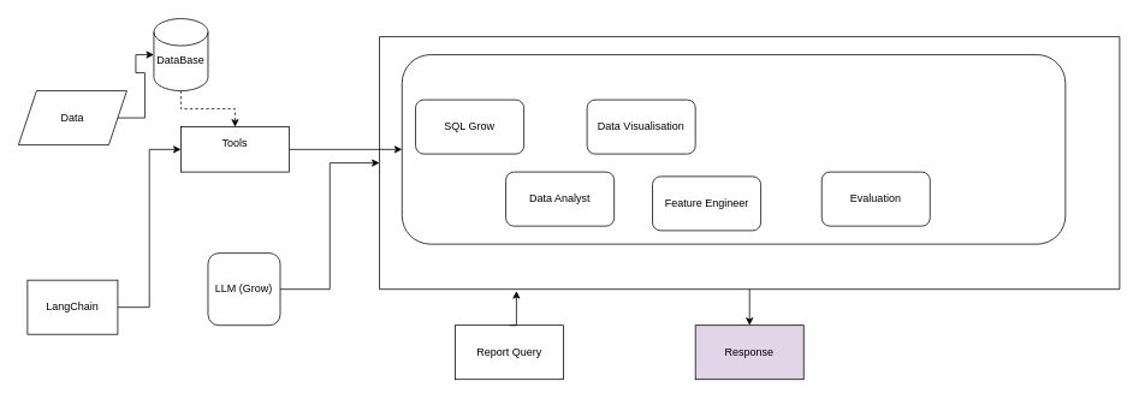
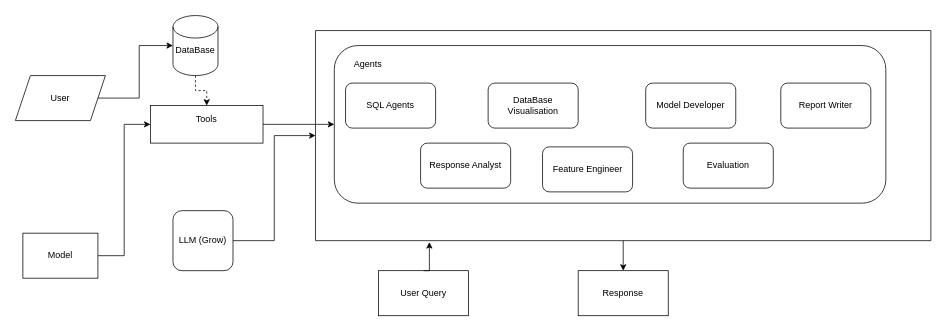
- <mxCell id="5" value="DataBase&lt;div&gt;&lt;br&gt;&lt;/div&gt;" style="shape=cylinder3;whiteSpace=wrap;html=1;boundedLbl=1;backgroundOutline=1;size=15;" vertex="1" parent="1"><mxGeometry x="170" y="20" width="60" height="80" as="geometry" /></mxCell>
+ <mxCell id="5" value="DataBase&lt;div&gt;&lt;br&gt;&lt;/div&gt;" style="shape=cylinder3;whiteSpace=wrap;html=1;boundedLbl=1;backgroundOutline=1;size=15;" vertex="1" parent="1"><mxGeometry x="230" y="20" width="60" height="80" as="geometry" /></mxCell>
+ <mxCell id="21" value="Agents" style="text;html=1;align=center;verticalAlign=middle;whiteSpace=wrap;rounded=0;" vertex="1" parent="13"><mxGeometry x="40" y="30" width="60" height="30" as="geometry" /></mxCell>
- <mxCell id="3" value="Data" style="shape=parallelogram;perimeter=parallelogramPerimeter;whiteSpace=wrap;html=1;fixedSize=1;" vertex="1" parent="1"><mxGeometry x="20" y="100" width="120" height="60" as="geometry" /></mxCell>
+ <mxCell id="3" value="User" style="shape=parallelogram;perimeter=parallelogramPerimeter;whiteSpace=wrap;html=1;fixedSize=1;" vertex="1" parent="1"><mxGeometry x="20" y="100" width="120" height="60" as="geometry" /></mxCell>
- <mxCell id="15" value="SQL Grow" style="rounded=1;whiteSpace=wrap;html=1;" vertex="1" parent="13"><mxGeometry x="40" y="70" width="120" height="60" as="geometry" /></mxCell>
+ <mxCell id="15" value="SQL Agents" style="rounded=1;whiteSpace=wrap;html=1;" vertex="1" parent="13"><mxGeometry x="40" y="70" width="120" height="60" as="geometry" /></mxCell>
- <mxCell id="20" value="Data Visualisation" style="rounded=1;whiteSpace=wrap;html=1;" vertex="1" parent="13"><mxGeometry x="230" y="70" width="120" height="60" as="geometry" /></mxCell>
+ <mxCell id="20" value="DataBase Visualisation" style="rounded=1;whiteSpace=wrap;html=1;" vertex="1" parent="13"><mxGeometry x="230" y="70" width="120" height="60" as="geometry" /></mxCell>
+ <mxCell id="22" value="Model Developer" style="rounded=1;whiteSpace=wrap;html=1;" vertex="1" parent="13"><mxGeometry x="440" y="70" width="120" height="60" as="geometry" /></mxCell>
+ <mxCell id="19" value="Report Writer" style="rounded=1;whiteSpace=wrap;html=1;" vertex="1" parent="13"><mxGeometry x="620" y="70" width="120" height="60" as="geometry" /></mxCell>
- <mxCell id="7" value="Tools&lt;div&gt;&lt;br&gt;&lt;/div&gt;" style="rounded=0;whiteSpace=wrap;html=1;" vertex="1" parent="1"><mxGeometry x="200" y="140" width="120" height="50" as="geometry" /></mxCell>
+ <mxCell id="7" value="Tools&lt;div&gt;&lt;br&gt;&lt;/div&gt;" style="rounded=0;whiteSpace=wrap;html=1;" vertex="1" parent="1"><mxGeometry x="200" y="140" width="150" height="50" as="geometry" /></mxCell>
- <mxCell id="16" value="Data Analyst" style="rounded=1;whiteSpace=wrap;html=1;" vertex="1" parent="13"><mxGeometry x="140" y="150" width="120" height="60" as="geometry" /></mxCell>
+ <mxCell id="16" value="Response Analyst" style="rounded=1;whiteSpace=wrap;html=1;" vertex="1" parent="13"><mxGeometry x="140" y="150" width="120" height="60" as="geometry" /></mxCell>
- <mxCell id="11" value="LangChain" style="rounded=0;whiteSpace=wrap;html=1;" vertex="1" parent="1"><mxGeometry x="30" y="310" width="100" height="60" as="geometry" /></mxCell>
+ <mxCell id="11" value="Model" style="rounded=0;whiteSpace=wrap;html=1;" vertex="1" parent="1"><mxGeometry x="30" y="310" width="100" height="60" as="geometry" /></mxCell>
- <mxCell id="24" value="Report Query" style="rounded=0;whiteSpace=wrap;html=1;" vertex="1" parent="1"><mxGeometry x="504" y="360" width="120" height="60" as="geometry" /></mxCell>
+ <mxCell id="24" value="User Query" style="rounded=0;whiteSpace=wrap;html=1;" vertex="1" parent="1"><mxGeometry x="504" y="360" width="120" height="60" as="geometry" /></mxCell>
- <mxCell id="25" value="Response" style="rounded=0;whiteSpace=wrap;html=1;fillColor=#e1d5e7;" vertex="1" parent="1"><mxGeometry x="770" y="360" width="120" height="60" as="geometry" /></mxCell>
+ <mxCell id="25" value="Response" style="rounded=0;whiteSpace=wrap;html=1;" vertex="1" parent="1"><mxGeometry x="770" y="360" width="120" height="60" as="geometry" /></mxCell>
